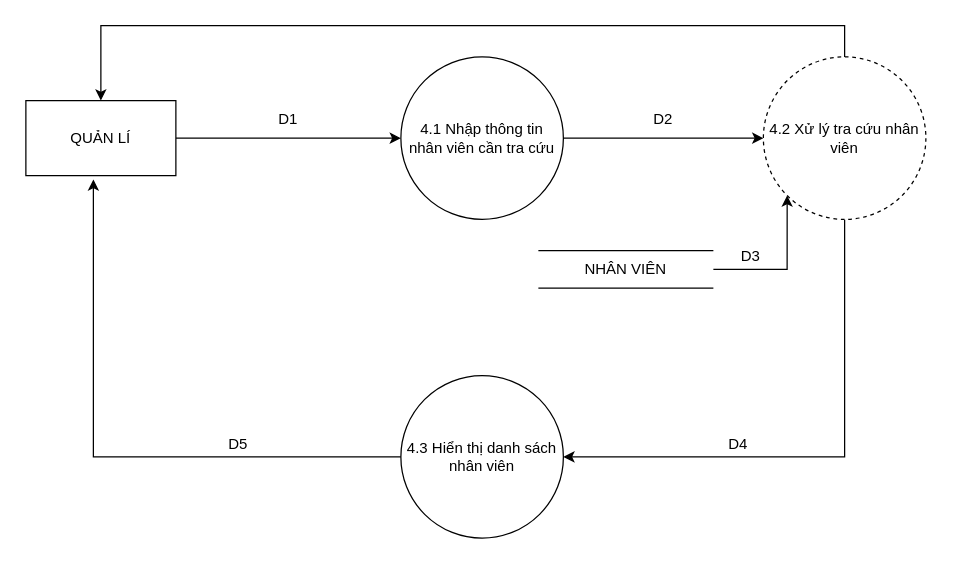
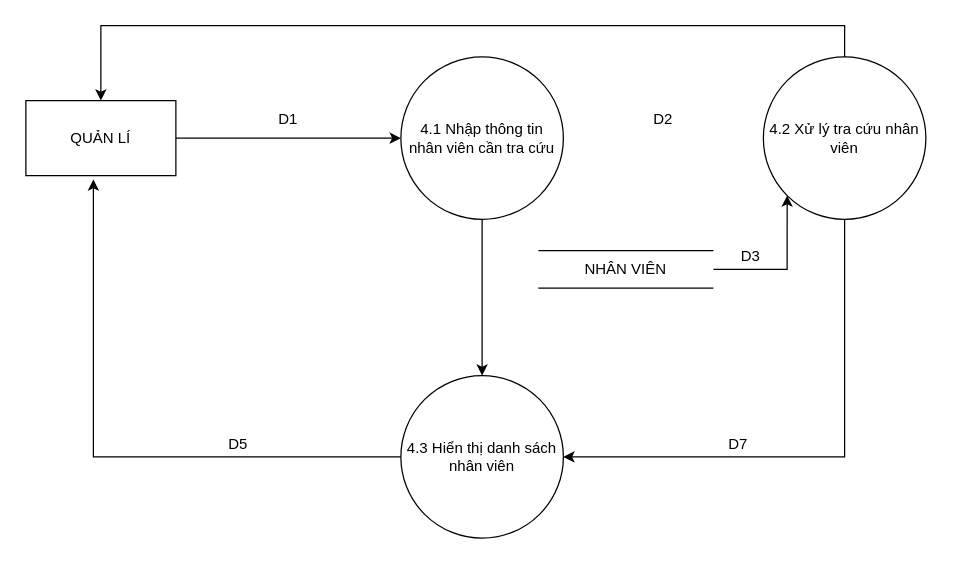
- <mxCell id="4" style="edgeStyle=orthogonalEdgeStyle;rounded=0;orthogonalLoop=1;jettySize=auto;html=1;" parent="1" source="5" target="8" edge="1"><mxGeometry relative="1" as="geometry" /></mxCell>
+ <mxCell id="4" style="edgeStyle=orthogonalEdgeStyle;rounded=0;orthogonalLoop=1;jettySize=auto;html=1;" parent="1" source="5" target="10" edge="1"><mxGeometry relative="1" as="geometry" /></mxCell>
- <mxCell id="8" value="4.2 Xử lý tra cứu nhân viên" style="ellipse;whiteSpace=wrap;html=1;aspect=fixed;dashed=1;" parent="1" vertex="1"><mxGeometry x="610" y="45" width="130" height="130" as="geometry" /></mxCell>
+ <mxCell id="8" value="4.2 Xử lý tra cứu nhân viên" style="ellipse;whiteSpace=wrap;html=1;aspect=fixed;" parent="1" vertex="1"><mxGeometry x="610" y="45" width="130" height="130" as="geometry" /></mxCell>
- <mxCell id="18" value="D4" style="text;html=1;strokeColor=none;fillColor=none;align=center;verticalAlign=middle;whiteSpace=wrap;rounded=0;" parent="1" vertex="1"><mxGeometry x="560" y="340" width="60" height="30" as="geometry" /></mxCell>
+ <mxCell id="18" value="D7" style="text;html=1;strokeColor=none;fillColor=none;align=center;verticalAlign=middle;whiteSpace=wrap;rounded=0;" parent="1" vertex="1"><mxGeometry x="560" y="340" width="60" height="30" as="geometry" /></mxCell>
